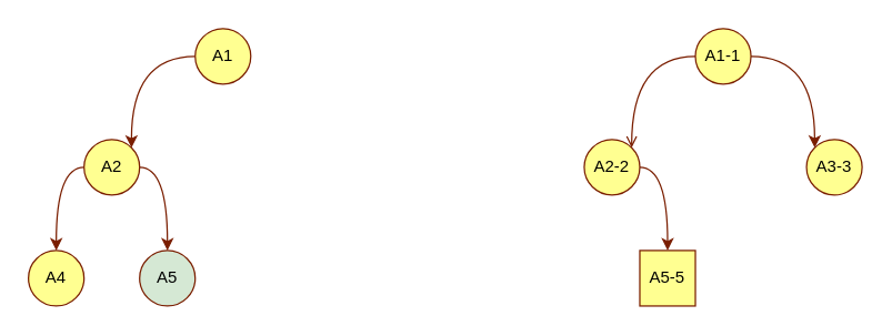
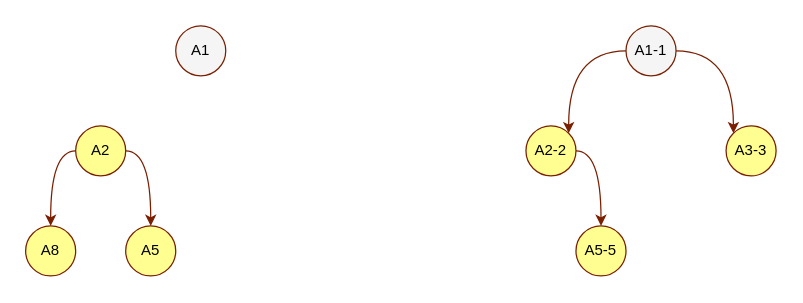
- <mxCell id="3" value="A1" style="ellipse;whiteSpace=wrap;html=1;aspect=fixed;fillColor=#FFFF91;strokeColor=#7A1E00;" vertex="1" parent="1"><mxGeometry x="140" y="20" width="40" height="40" as="geometry" /></mxCell>
+ <mxCell id="3" value="A1" style="ellipse;whiteSpace=wrap;html=1;aspect=fixed;fillColor=#f5f5f5;strokeColor=#7A1E00;" vertex="1" parent="1"><mxGeometry x="140" y="20" width="40" height="40" as="geometry" /></mxCell>
- <mxCell id="11" value="A1-1" style="ellipse;whiteSpace=wrap;html=1;aspect=fixed;fillColor=#FFFF91;strokeColor=#7A1E00;" vertex="1" parent="1"><mxGeometry x="500" y="20" width="40" height="40" as="geometry" /></mxCell>
+ <mxCell id="11" value="A1-1" style="ellipse;whiteSpace=wrap;html=1;aspect=fixed;fillColor=#f5f5f5;strokeColor=#7A1E00;" vertex="1" parent="1"><mxGeometry x="500" y="20" width="40" height="40" as="geometry" /></mxCell>
- <mxCell id="2" style="edgeStyle=orthogonalEdgeStyle;rounded=0;orthogonalLoop=1;jettySize=auto;html=1;exitX=0;exitY=0.5;exitDx=0;exitDy=0;entryX=1;entryY=0;entryDx=0;entryDy=0;curved=1;strokeColor=#7A1E00;" edge="1" parent="1" source="3" target="6"><mxGeometry relative="1" as="geometry" /></mxCell>
- <mxCell id="9" style="edgeStyle=orthogonalEdgeStyle;rounded=0;orthogonalLoop=1;jettySize=auto;html=1;exitX=0;exitY=0.5;exitDx=0;exitDy=0;entryX=1;entryY=0;entryDx=0;entryDy=0;curved=1;strokeColor=#7A1E00;endArrow=open;" edge="1" parent="1" source="11" target="13"><mxGeometry relative="1" as="geometry" /></mxCell>
+ <mxCell id="9" style="edgeStyle=orthogonalEdgeStyle;rounded=0;orthogonalLoop=1;jettySize=auto;html=1;exitX=0;exitY=0.5;exitDx=0;exitDy=0;entryX=1;entryY=0;entryDx=0;entryDy=0;curved=1;strokeColor=#7A1E00;" edge="1" parent="1" source="11" target="13"><mxGeometry relative="1" as="geometry" /></mxCell>
- <mxCell id="7" value="A4" style="ellipse;whiteSpace=wrap;html=1;aspect=fixed;fillColor=#FFFF91;strokeColor=#7A1E00;" vertex="1" parent="1"><mxGeometry x="20" y="180" width="40" height="40" as="geometry" /></mxCell>
+ <mxCell id="7" value="A8" style="ellipse;whiteSpace=wrap;html=1;aspect=fixed;fillColor=#FFFF91;strokeColor=#7A1E00;" vertex="1" parent="1"><mxGeometry x="20" y="180" width="40" height="40" as="geometry" /></mxCell>
- <mxCell id="8" value="A5" style="ellipse;whiteSpace=wrap;html=1;aspect=fixed;fillColor=#d5e8d4;strokeColor=#7A1E00;" vertex="1" parent="1"><mxGeometry x="100" y="180" width="40" height="40" as="geometry" /></mxCell>
+ <mxCell id="8" value="A5" style="ellipse;whiteSpace=wrap;html=1;aspect=fixed;fillColor=#FFFF91;strokeColor=#7A1E00;" vertex="1" parent="1"><mxGeometry x="100" y="180" width="40" height="40" as="geometry" /></mxCell>
- <mxCell id="15" value="A5-5" style="whiteSpace=wrap;html=1;aspect=fixed;fillColor=#FFFF91;strokeColor=#7A1E00;rounded=0;" vertex="1" parent="1"><mxGeometry x="460" y="180" width="40" height="40" as="geometry" /></mxCell>
+ <mxCell id="15" value="A5-5" style="ellipse;whiteSpace=wrap;html=1;aspect=fixed;fillColor=#FFFF91;strokeColor=#7A1E00;" vertex="1" parent="1"><mxGeometry x="460" y="180" width="40" height="40" as="geometry" /></mxCell>
